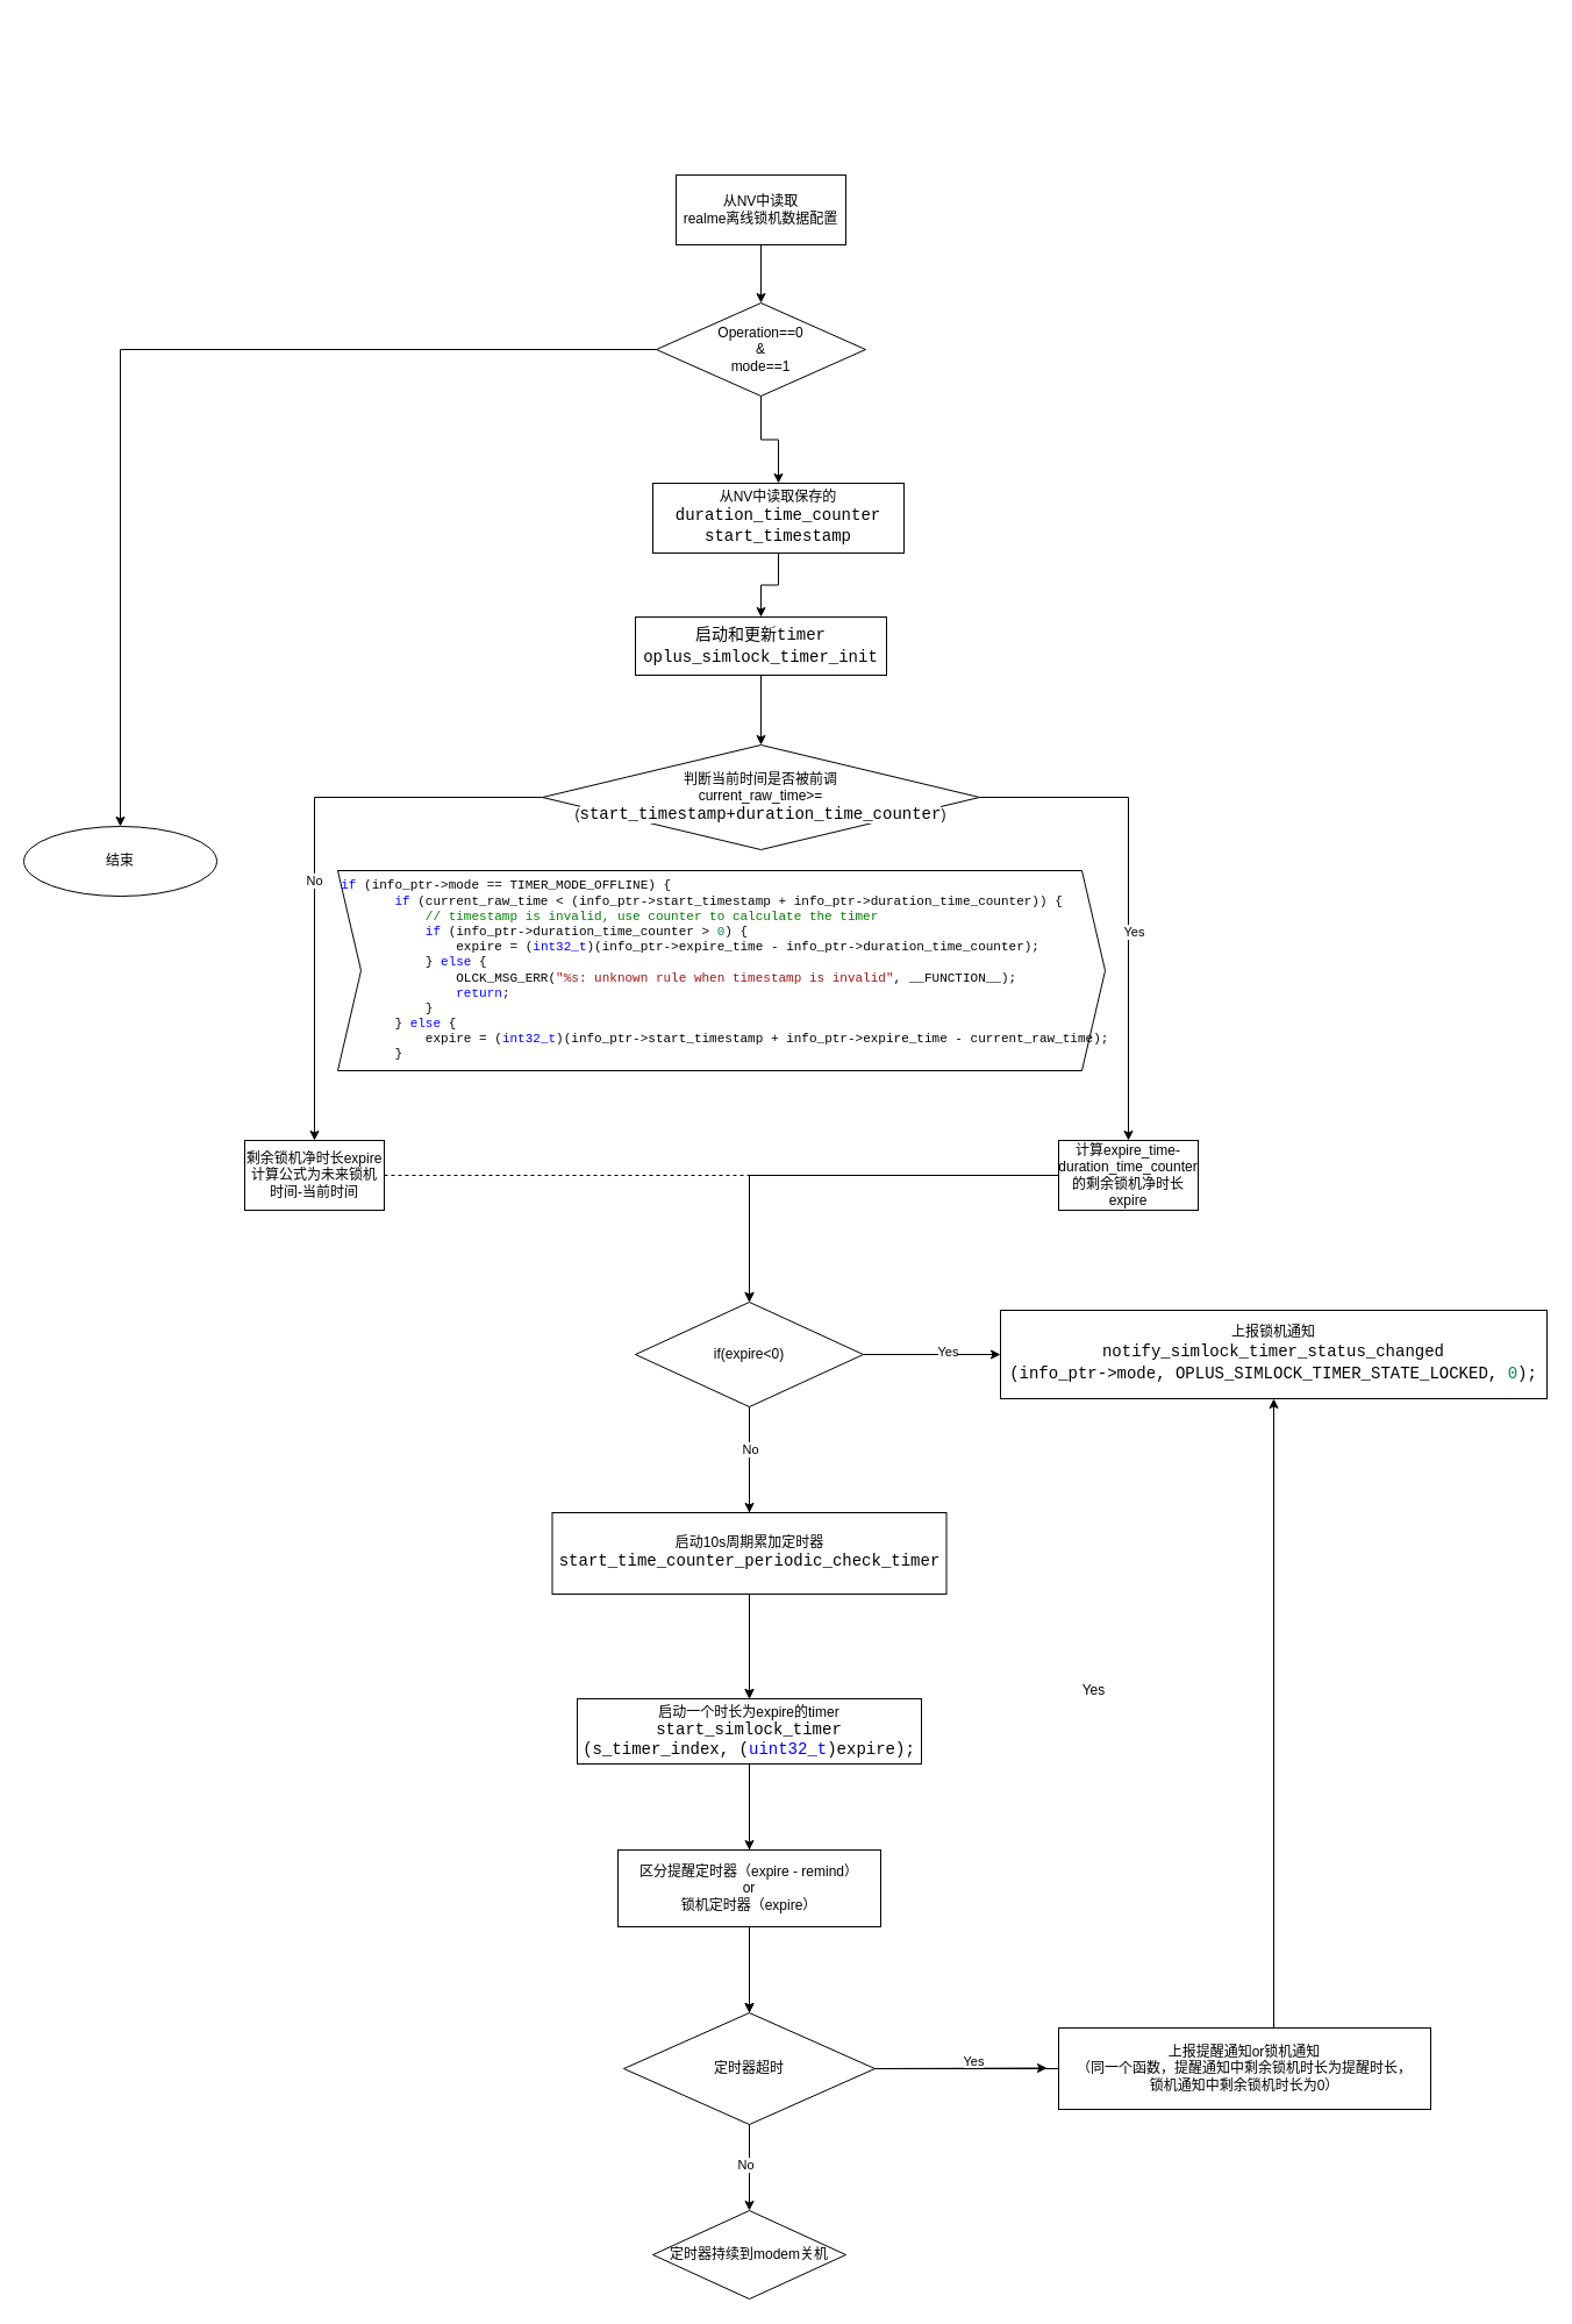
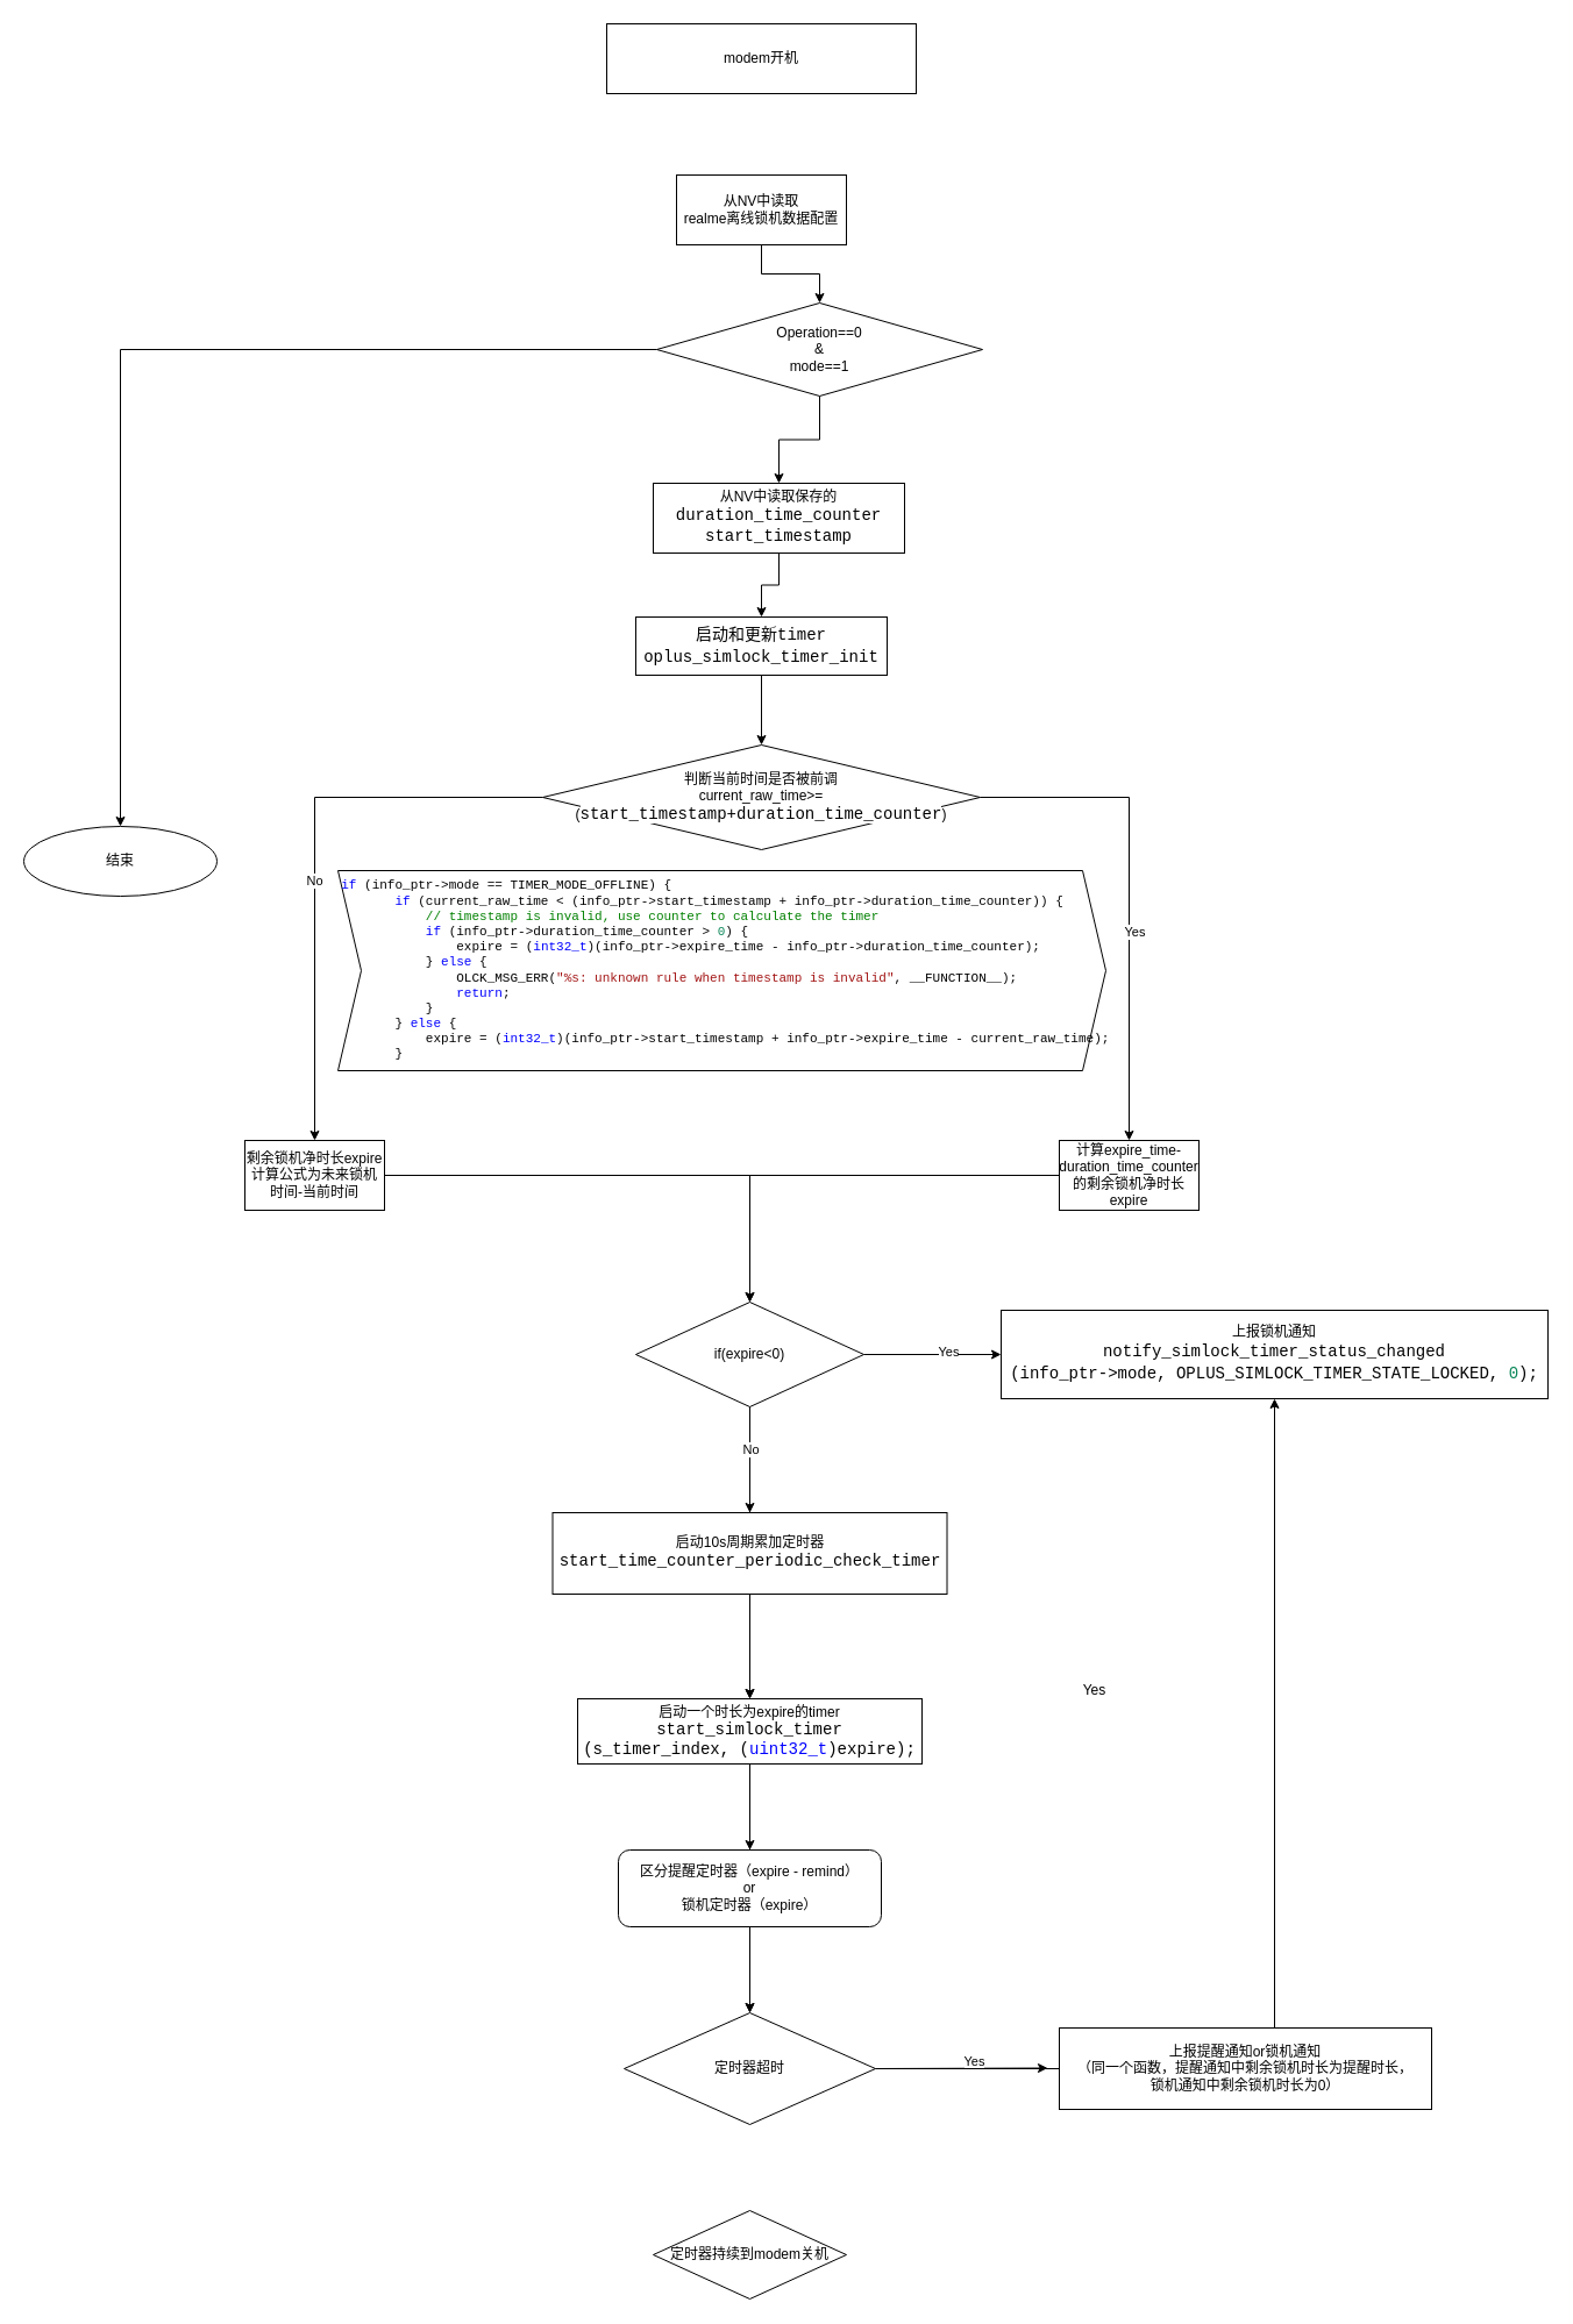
+ <mxCell id="2" value="modem开机" style="rounded=0;whiteSpace=wrap;html=1;" vertex="1" parent="1"><mxGeometry x="521" y="20" width="266" height="60" as="geometry" /></mxCell>
- <mxCell id="7" value="Operation==0&lt;div&gt;&amp;amp;&lt;div&gt;mode==1&lt;/div&gt;&lt;/div&gt;" style="rhombus;whiteSpace=wrap;html=1;rounded=0;" vertex="1" parent="1"><mxGeometry x="564" y="260" width="180" height="80" as="geometry" /></mxCell>
+ <mxCell id="7" value="Operation==0&lt;div&gt;&amp;amp;&lt;div&gt;mode==1&lt;/div&gt;&lt;/div&gt;" style="rhombus;whiteSpace=wrap;html=1;rounded=0;" vertex="1" parent="1"><mxGeometry x="564" y="260" width="280" height="80" as="geometry" /></mxCell>
- <mxCell id="18" style="edgeStyle=orthogonalEdgeStyle;rounded=0;orthogonalLoop=1;jettySize=auto;html=1;exitX=1;exitY=0.5;exitDx=0;exitDy=0;entryX=0.5;entryY=0;entryDx=0;entryDy=0;dashed=1;" edge="1" parent="1" source="19" target="30"><mxGeometry relative="1" as="geometry" /></mxCell>
+ <mxCell id="18" style="edgeStyle=orthogonalEdgeStyle;rounded=0;orthogonalLoop=1;jettySize=auto;html=1;exitX=1;exitY=0.5;exitDx=0;exitDy=0;entryX=0.5;entryY=0;entryDx=0;entryDy=0;" edge="1" parent="1" source="19" target="30"><mxGeometry relative="1" as="geometry" /></mxCell>
- <mxCell id="44" value="区分提醒定时器（expire - remind）&lt;div&gt;or&lt;/div&gt;&lt;div&gt;锁机定时器（&lt;span style=&quot;background-color: initial;&quot;&gt;expire&lt;/span&gt;&lt;span style=&quot;background-color: initial;&quot;&gt;）&lt;/span&gt;&lt;/div&gt;" style="whiteSpace=wrap;html=1;rounded=0;" vertex="1" parent="1"><mxGeometry x="531" y="1590" width="226" height="66" as="geometry" /></mxCell>
+ <mxCell id="44" value="区分提醒定时器（expire - remind）&lt;div&gt;or&lt;/div&gt;&lt;div&gt;锁机定时器（&lt;span style=&quot;background-color: initial;&quot;&gt;expire&lt;/span&gt;&lt;span style=&quot;background-color: initial;&quot;&gt;）&lt;/span&gt;&lt;/div&gt;" style="whiteSpace=wrap;html=1;rounded=1;" vertex="1" parent="1"><mxGeometry x="531" y="1590" width="226" height="66" as="geometry" /></mxCell>
- <mxCell id="35" value="" style="edgeStyle=orthogonalEdgeStyle;rounded=0;orthogonalLoop=1;jettySize=auto;html=1;" edge="1" parent="1" source="40" target="41"><mxGeometry relative="1" as="geometry" /></mxCell>
- <mxCell id="36" value="No" style="edgeLabel;html=1;align=center;verticalAlign=middle;resizable=0;points=[];" vertex="1" connectable="0" parent="35"><mxGeometry x="-0.081" y="-4" relative="1" as="geometry"><mxPoint as="offset" /></mxGeometry></mxCell>
